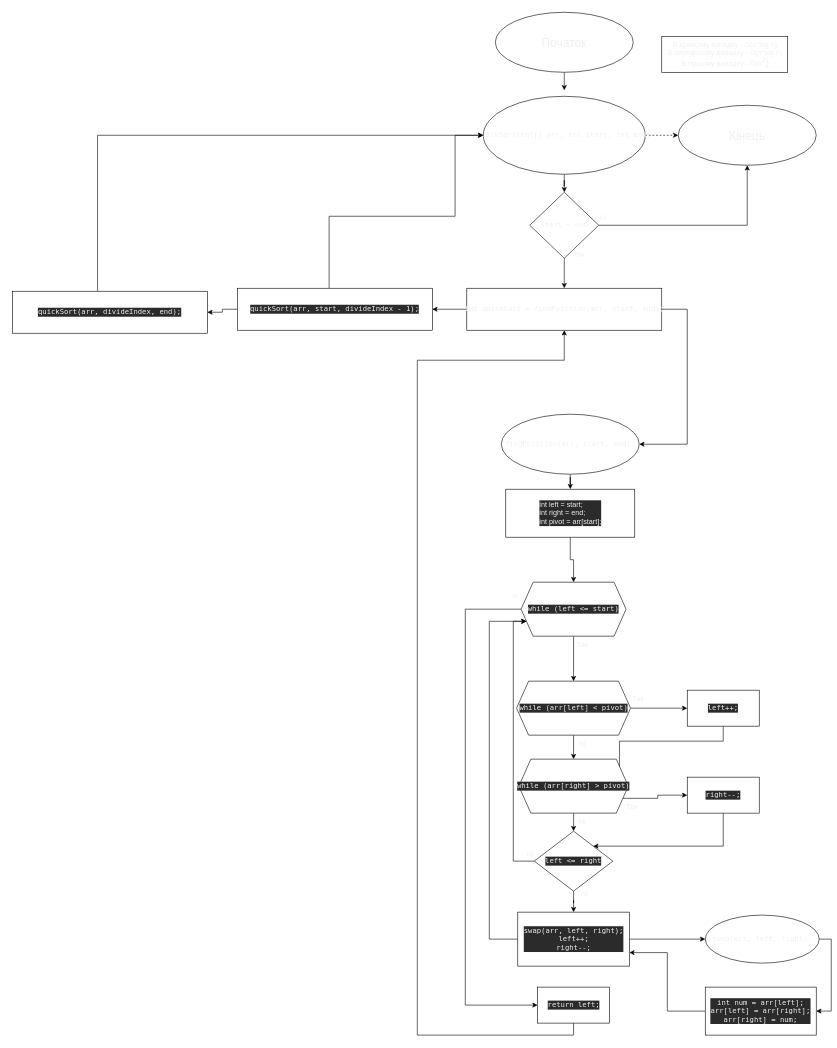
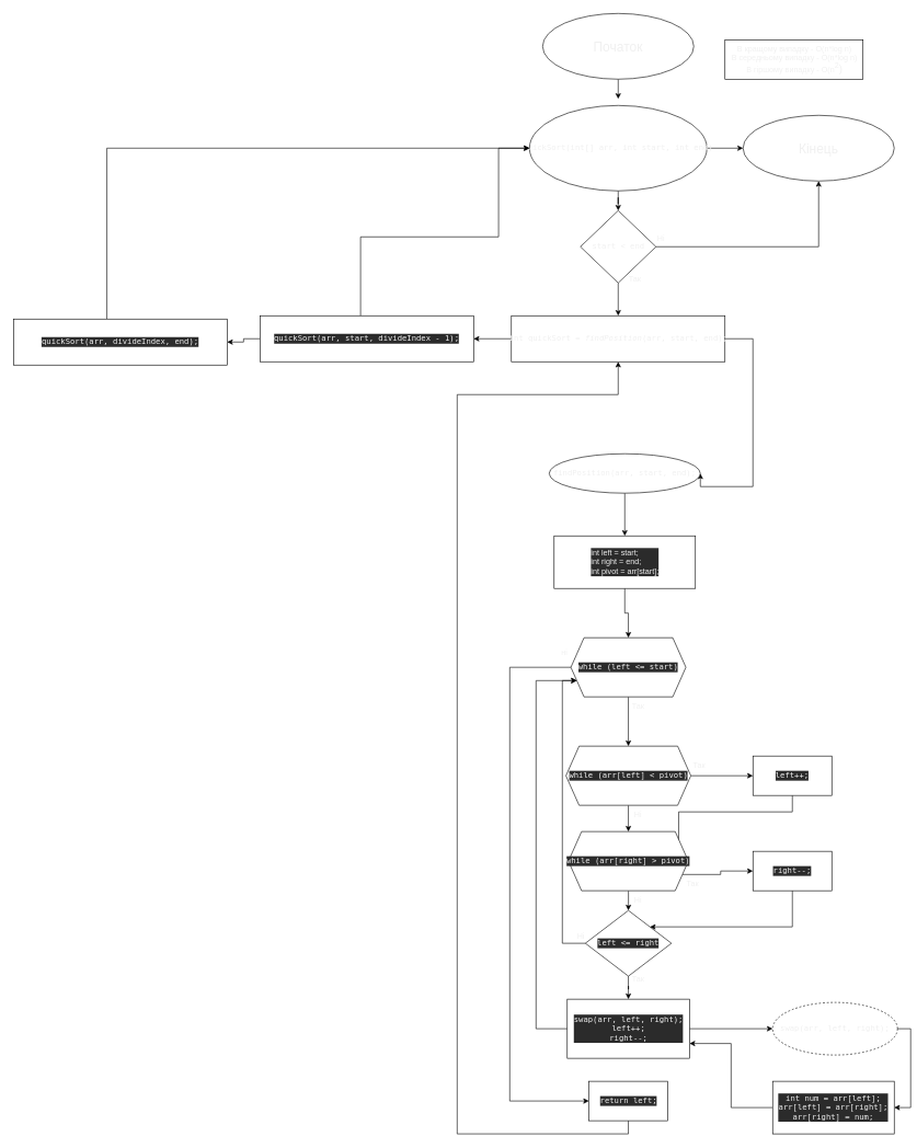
- <mxCell id="6" style="edgeStyle=orthogonalEdgeStyle;rounded=0;orthogonalLoop=1;jettySize=auto;html=1;entryX=0;entryY=0.5;entryDx=0;entryDy=0;fontColor=#F0F0F0;dashed=1;" parent="1" source="8" target="4" edge="1"><mxGeometry relative="1" as="geometry" /></mxCell>
+ <mxCell id="6" style="edgeStyle=orthogonalEdgeStyle;rounded=0;orthogonalLoop=1;jettySize=auto;html=1;entryX=0;entryY=0.5;entryDx=0;entryDy=0;fontColor=#F0F0F0;" parent="1" source="8" target="4" edge="1"><mxGeometry relative="1" as="geometry" /></mxCell>
- <mxCell id="16" value="&lt;pre style=&quot;border-color: var(--border-color);&quot;&gt;findPosition(arr&lt;span style=&quot;border-color: var(--border-color);&quot;&gt;, &lt;/span&gt;start&lt;span style=&quot;border-color: var(--border-color);&quot;&gt;, &lt;/span&gt;end)&lt;span style=&quot;border-color: var(--border-color);&quot;&gt;;&lt;/span&gt;&lt;/pre&gt;" style="ellipse;whiteSpace=wrap;html=1;strokeColor=default;fontColor=#F0F0F0;labelBackgroundColor=none;" parent="1" vertex="1"><mxGeometry x="835" y="690" width="230" height="100" as="geometry" /></mxCell>
+ <mxCell id="16" value="&lt;pre style=&quot;border-color: var(--border-color);&quot;&gt;findPosition(arr&lt;span style=&quot;border-color: var(--border-color);&quot;&gt;, &lt;/span&gt;start&lt;span style=&quot;border-color: var(--border-color);&quot;&gt;, &lt;/span&gt;end)&lt;span style=&quot;border-color: var(--border-color);&quot;&gt;;&lt;/span&gt;&lt;/pre&gt;" style="ellipse;whiteSpace=wrap;html=1;strokeColor=default;fontColor=#F0F0F0;labelBackgroundColor=none;" parent="1" vertex="1"><mxGeometry x="835" y="690" width="230" height="60" as="geometry" /></mxCell>
- <mxCell id="38" value="&lt;pre style=&quot;border-color: var(--border-color);&quot;&gt;swap(arr, left&lt;span style=&quot;border-color: var(--border-color);&quot;&gt;, &lt;/span&gt;right)&lt;span style=&quot;border-color: var(--border-color);&quot;&gt;;&lt;/span&gt;&lt;/pre&gt;" style="ellipse;whiteSpace=wrap;html=1;fontColor=#F0F0F0;" parent="1" vertex="1"><mxGeometry x="1175" y="1525" width="190" height="80" as="geometry" /></mxCell>
+ <mxCell id="38" value="&lt;pre style=&quot;border-color: var(--border-color);&quot;&gt;swap(arr, left&lt;span style=&quot;border-color: var(--border-color);&quot;&gt;, &lt;/span&gt;right)&lt;span style=&quot;border-color: var(--border-color);&quot;&gt;;&lt;/span&gt;&lt;/pre&gt;" style="ellipse;whiteSpace=wrap;html=1;fontColor=#F0F0F0;dashed=1;" parent="1" vertex="1"><mxGeometry x="1175" y="1525" width="190" height="80" as="geometry" /></mxCell>
